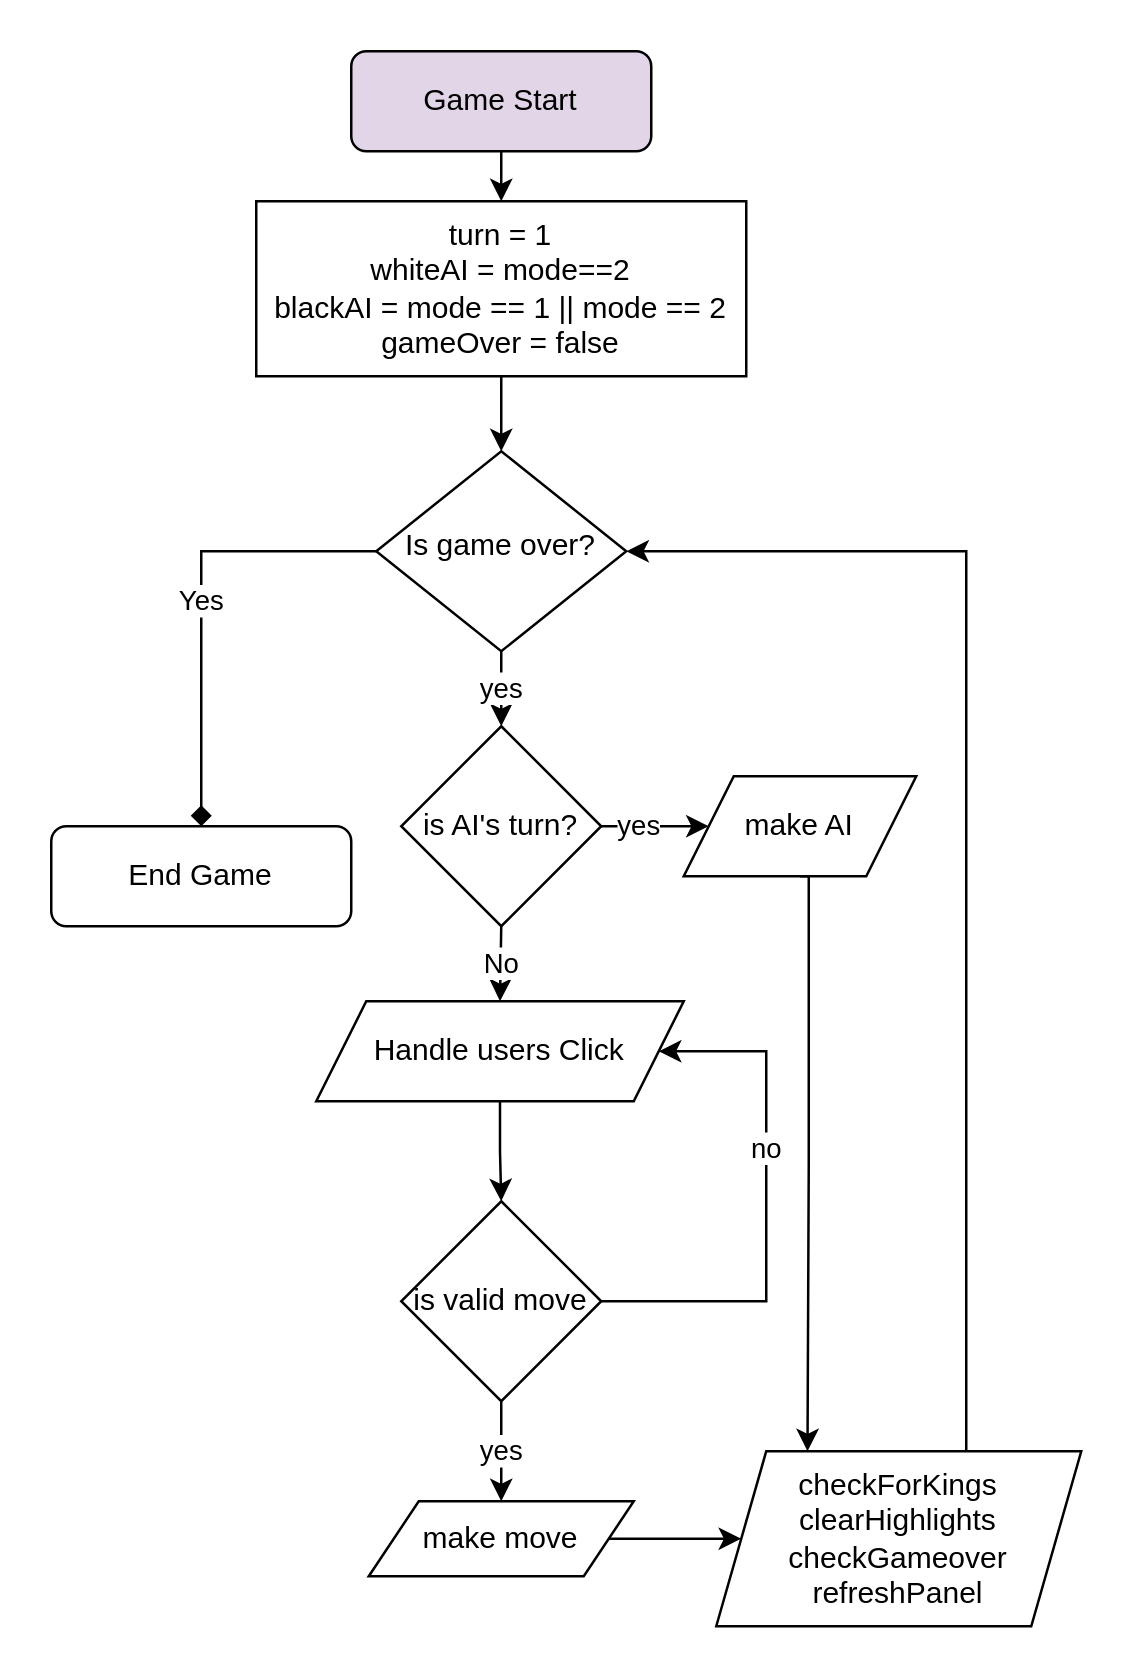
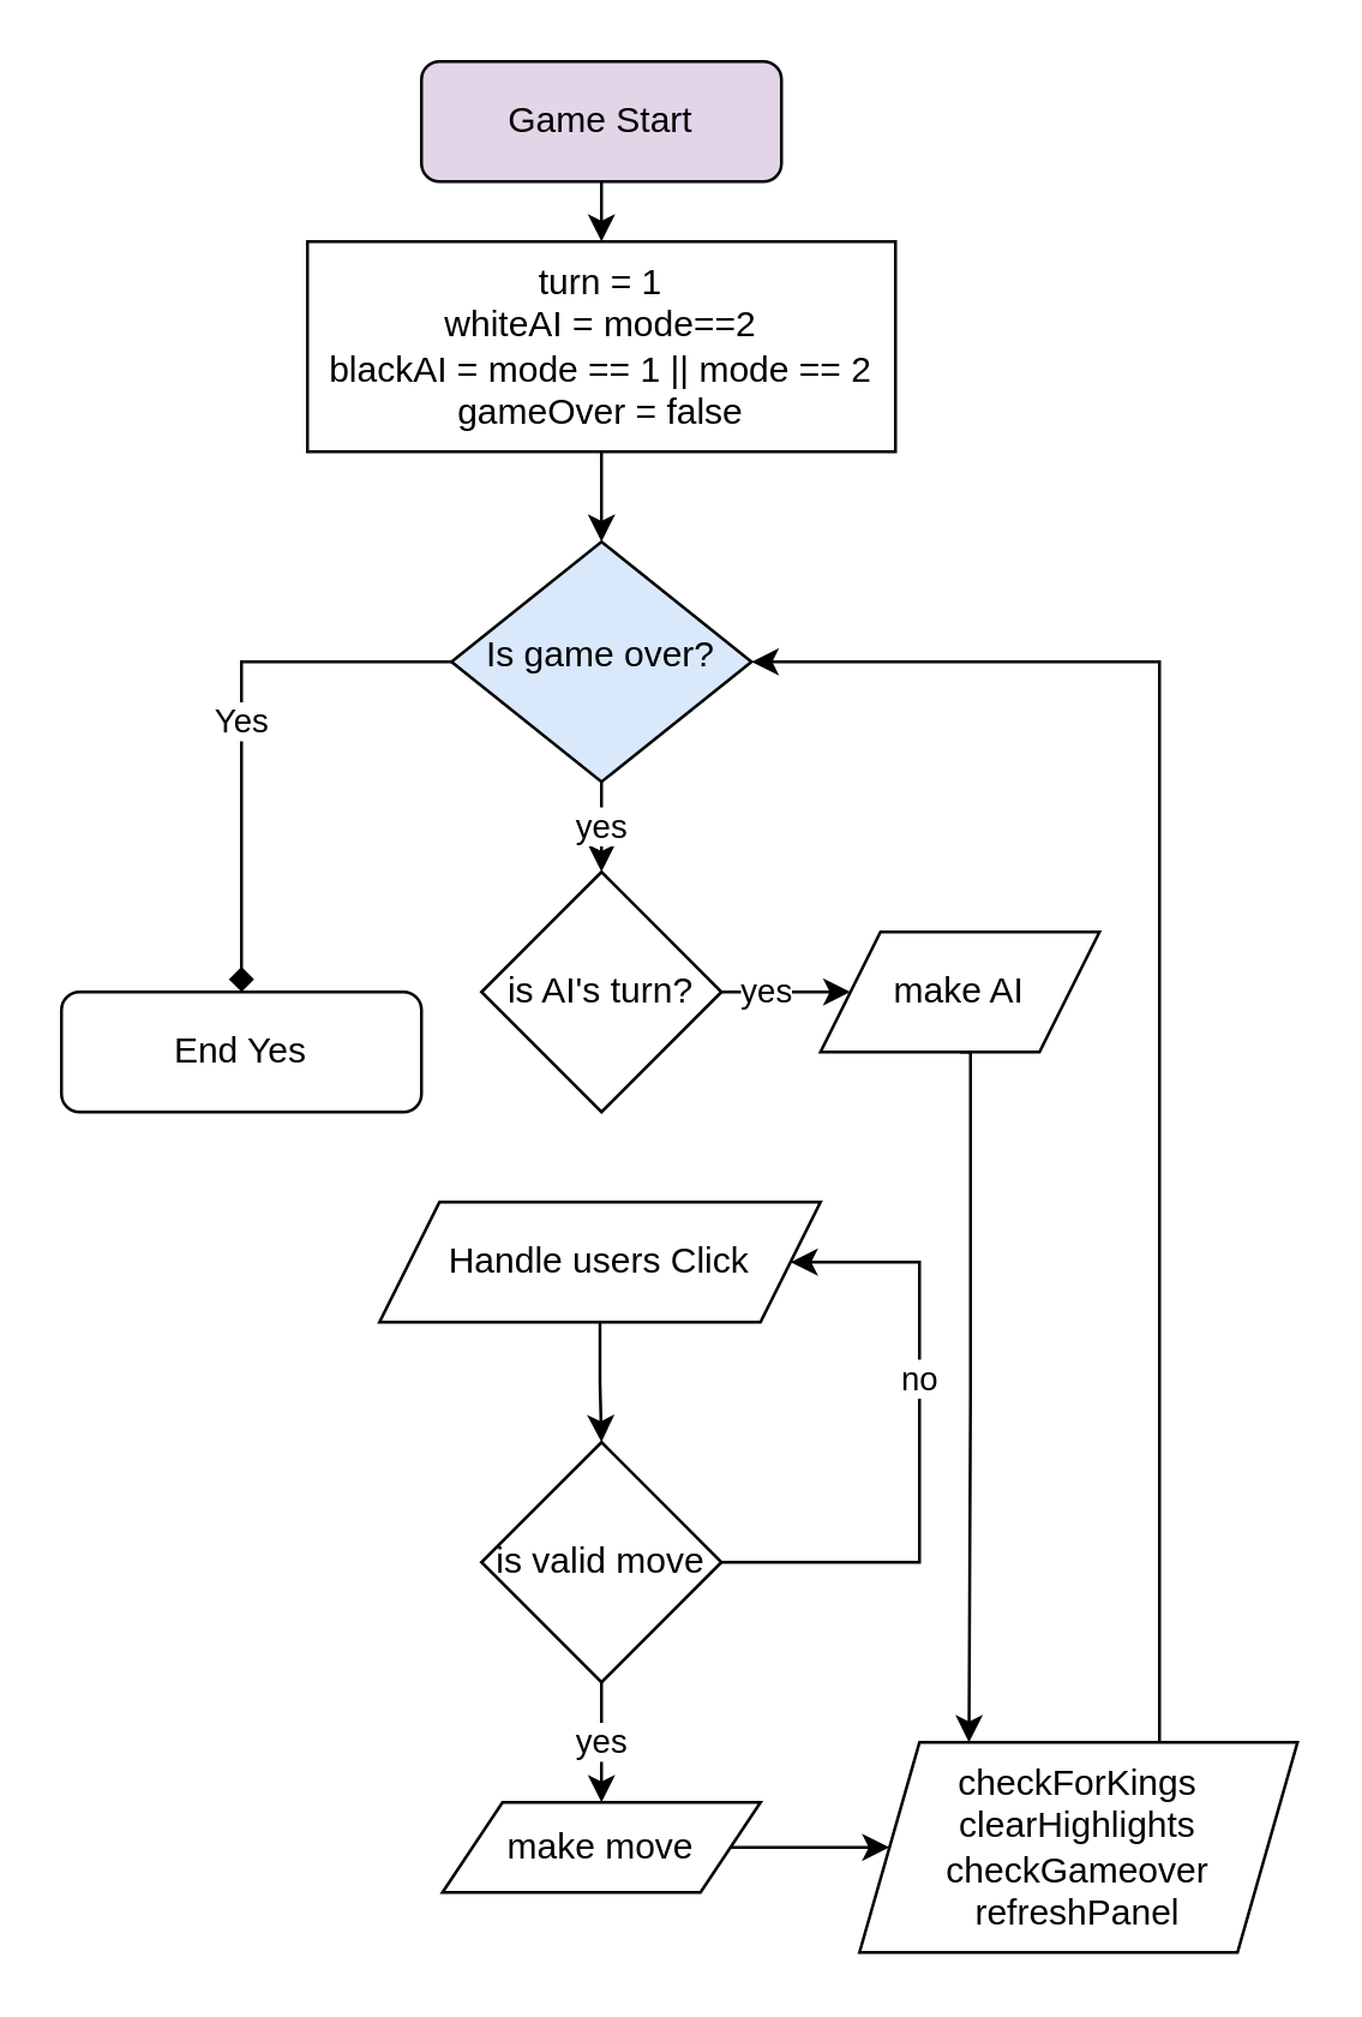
- <mxCell id="6" value="Is game over?" style="rhombus;whiteSpace=wrap;html=1;shadow=0;fontFamily=Helvetica;fontSize=12;align=center;strokeWidth=1;spacing=6;spacingTop=-4;" parent="1" vertex="1"><mxGeometry x="150" y="180" width="100" height="80" as="geometry" /></mxCell>
+ <mxCell id="6" value="Is game over?" style="rhombus;whiteSpace=wrap;html=1;shadow=0;fontFamily=Helvetica;fontSize=12;align=center;strokeWidth=1;spacing=6;spacingTop=-4;fillColor=#dae8fc;" parent="1" vertex="1"><mxGeometry x="150" y="180" width="100" height="80" as="geometry" /></mxCell>
- <mxCell id="7" value="End Game" style="rounded=1;whiteSpace=wrap;html=1;fontSize=12;glass=0;strokeWidth=1;shadow=0;" parent="1" vertex="1"><mxGeometry x="20" y="330" width="120" height="40" as="geometry" /></mxCell>
+ <mxCell id="7" value="End Yes" style="rounded=1;whiteSpace=wrap;html=1;fontSize=12;glass=0;strokeWidth=1;shadow=0;" parent="1" vertex="1"><mxGeometry x="20" y="330" width="120" height="40" as="geometry" /></mxCell>
- <mxCell id="13" value="No" style="edgeStyle=orthogonalEdgeStyle;rounded=0;orthogonalLoop=1;jettySize=auto;html=1;exitX=0.5;exitY=1;exitDx=0;exitDy=0;entryX=0.5;entryY=0;entryDx=0;entryDy=0;" edge="1" parent="1" source="14" target="11"><mxGeometry relative="1" as="geometry" /></mxCell>
